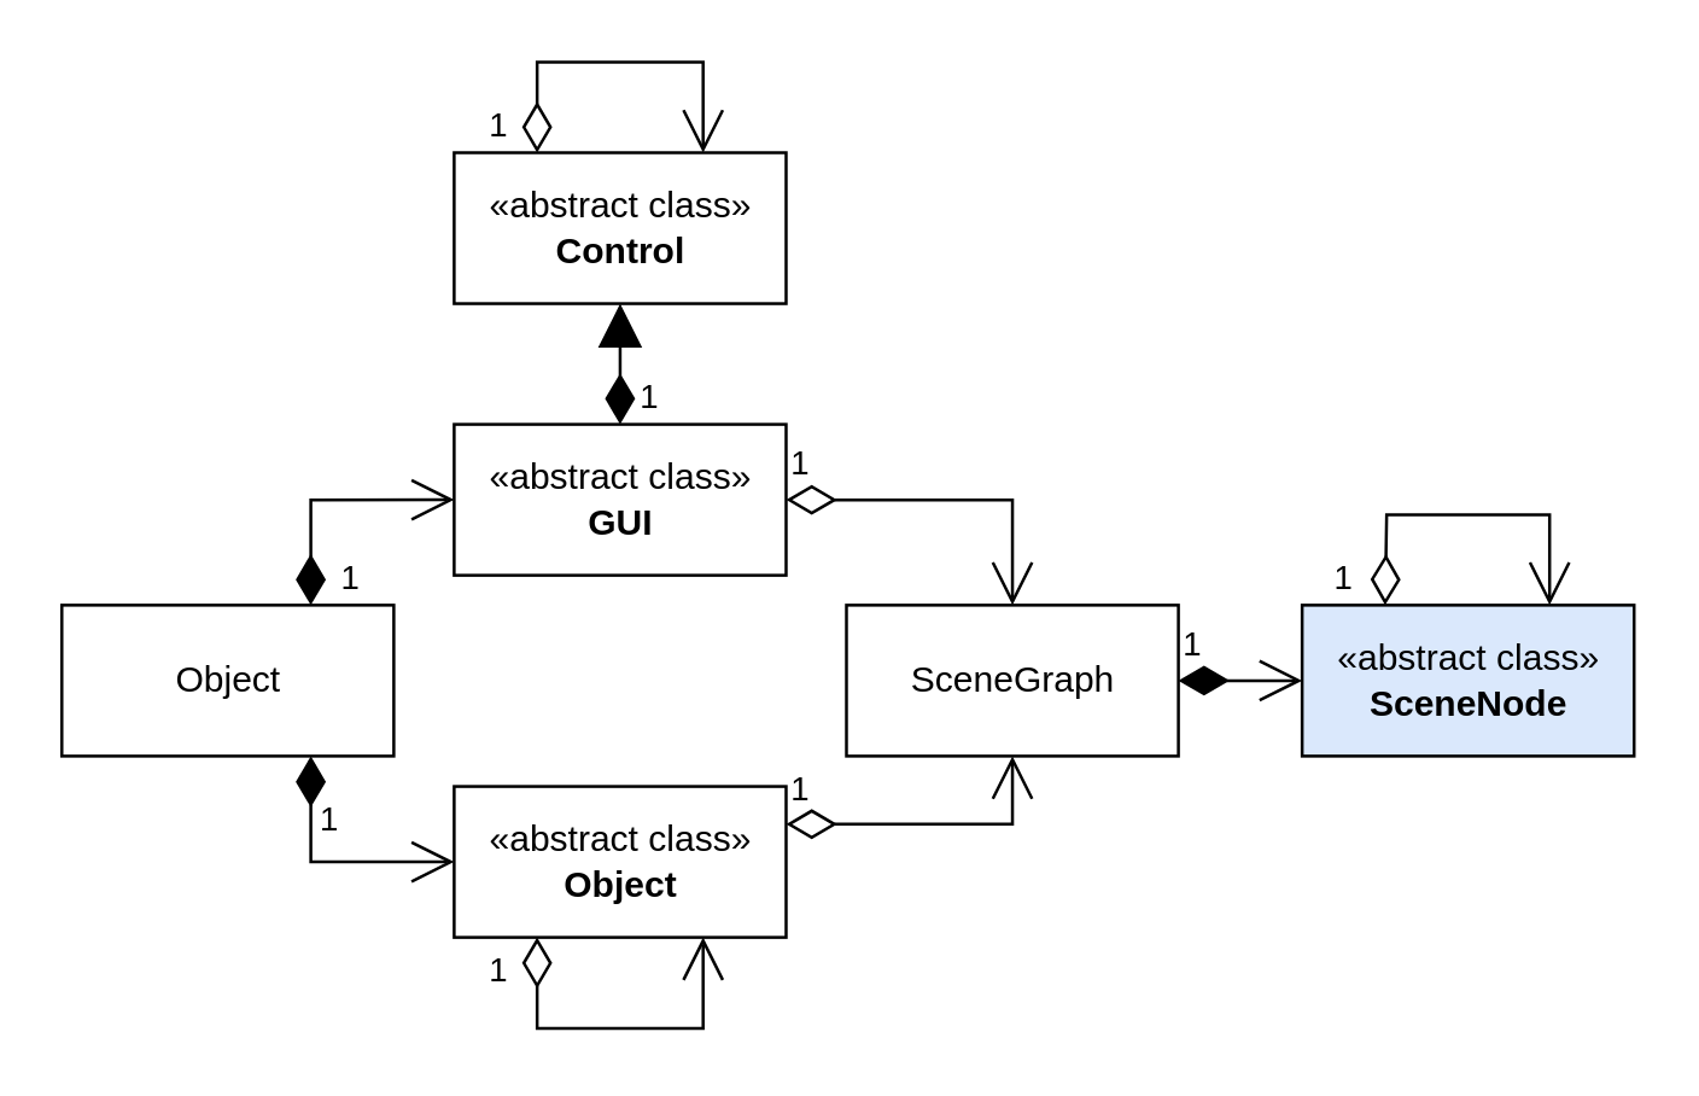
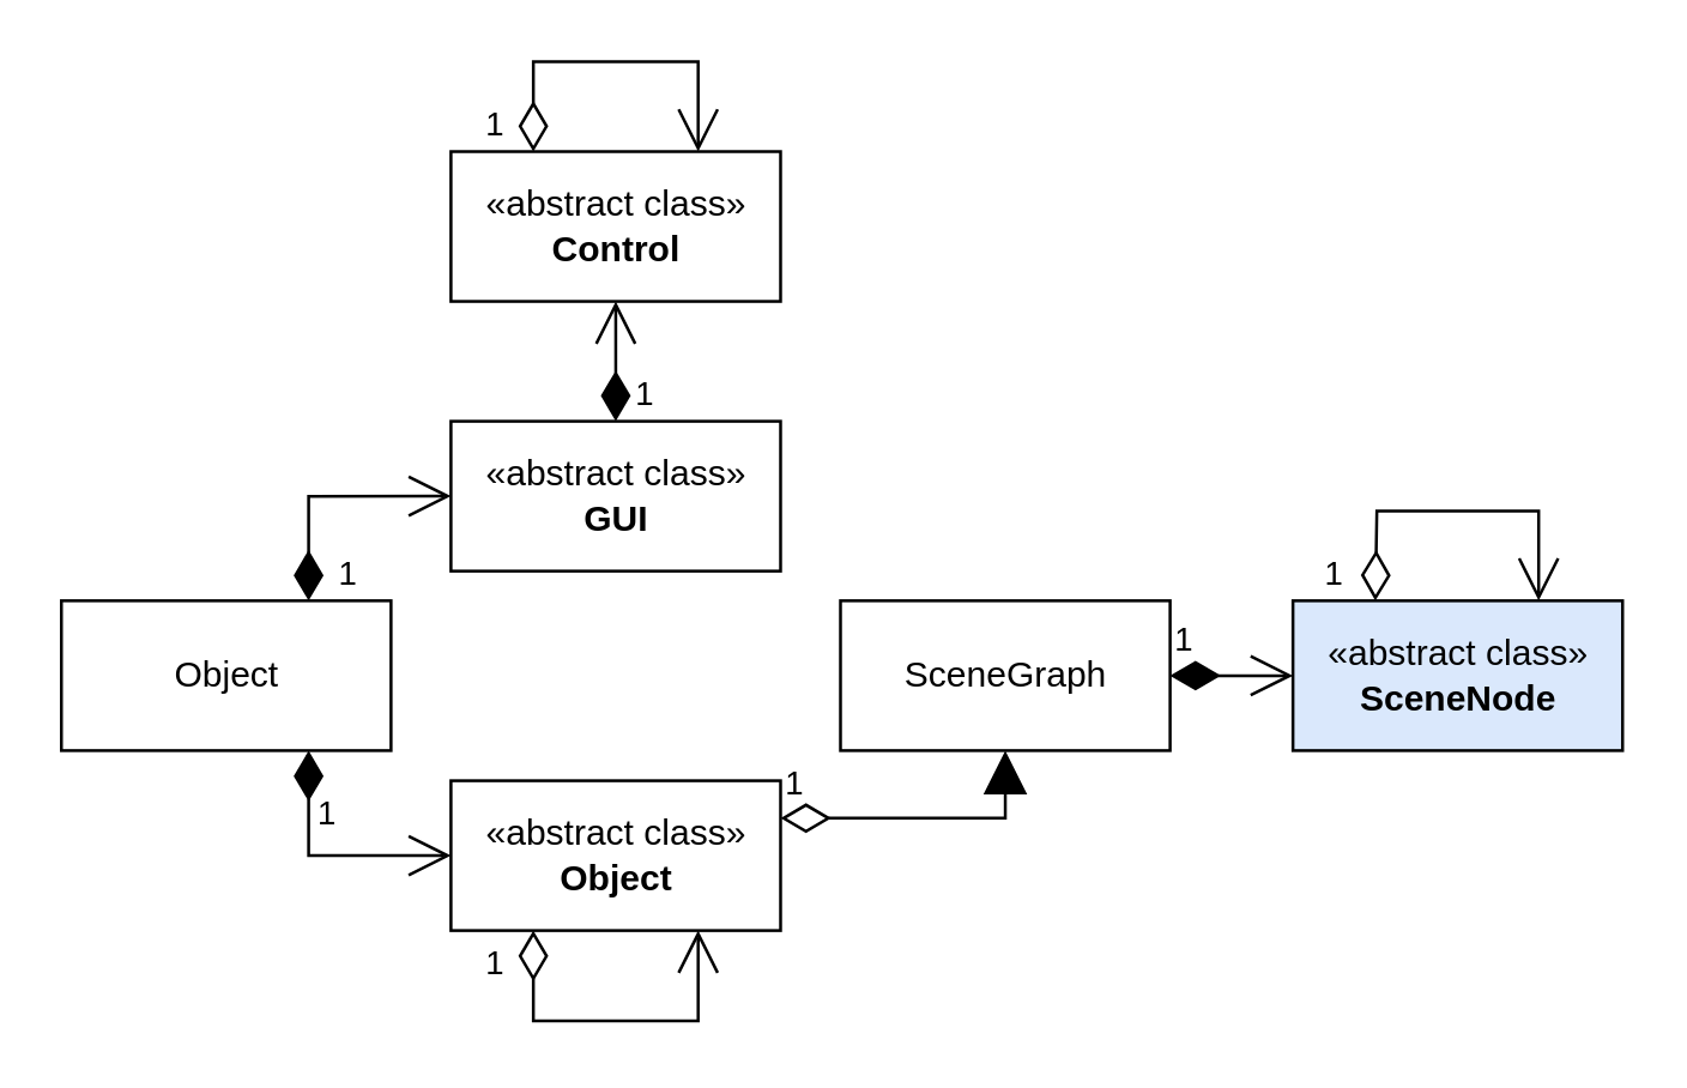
- <mxCell id="11" value="1" style="endArrow=block;html=1;endSize=12;startArrow=diamondThin;startSize=14;startFill=1;edgeStyle=orthogonalEdgeStyle;align=left;verticalAlign=bottom;rounded=0;exitX=0.5;exitY=0;exitDx=0;exitDy=0;entryX=0.5;entryY=1;entryDx=0;entryDy=0;" edge="1" parent="1" source="8" target="10"><mxGeometry x="-1" y="-5" relative="1" as="geometry"><mxPoint x="250" y="200.11" as="sourcePoint" /><mxPoint x="410" y="200.11" as="targetPoint" /><Array as="points" /><mxPoint as="offset" /></mxGeometry></mxCell>
+ <mxCell id="11" value="1" style="endArrow=open;html=1;endSize=12;startArrow=diamondThin;startSize=14;startFill=1;edgeStyle=orthogonalEdgeStyle;align=left;verticalAlign=bottom;rounded=0;exitX=0.5;exitY=0;exitDx=0;exitDy=0;entryX=0.5;entryY=1;entryDx=0;entryDy=0;" edge="1" parent="1" source="8" target="10"><mxGeometry x="-1" y="-5" relative="1" as="geometry"><mxPoint x="250" y="200.11" as="sourcePoint" /><mxPoint x="410" y="200.11" as="targetPoint" /><Array as="points" /><mxPoint as="offset" /></mxGeometry></mxCell>
- <mxCell id="13" value="1" style="endArrow=open;html=1;endSize=12;startArrow=diamondThin;startSize=14;startFill=0;edgeStyle=orthogonalEdgeStyle;align=left;verticalAlign=bottom;rounded=0;exitX=1;exitY=0.5;exitDx=0;exitDy=0;entryX=0.5;entryY=0;entryDx=0;entryDy=0;" edge="1" parent="1" source="8" target="7"><mxGeometry x="-1" y="3" relative="1" as="geometry"><mxPoint x="360" y="200" as="sourcePoint" /><mxPoint x="520" y="200" as="targetPoint" /></mxGeometry></mxCell>
- <mxCell id="15" value="1" style="endArrow=open;html=1;endSize=12;startArrow=diamondThin;startSize=14;startFill=0;edgeStyle=orthogonalEdgeStyle;align=left;verticalAlign=bottom;rounded=0;exitX=1;exitY=0.25;exitDx=0;exitDy=0;entryX=0.5;entryY=1;entryDx=0;entryDy=0;" edge="1" parent="1" source="3" target="7"><mxGeometry x="-1" y="3" relative="1" as="geometry"><mxPoint x="300" y="330" as="sourcePoint" /><mxPoint x="460" y="330" as="targetPoint" /></mxGeometry></mxCell>
+ <mxCell id="15" value="1" style="endArrow=block;html=1;endSize=12;startArrow=diamondThin;startSize=14;startFill=0;edgeStyle=orthogonalEdgeStyle;align=left;verticalAlign=bottom;rounded=0;exitX=1;exitY=0.25;exitDx=0;exitDy=0;entryX=0.5;entryY=1;entryDx=0;entryDy=0;" edge="1" parent="1" source="3" target="7"><mxGeometry x="-1" y="3" relative="1" as="geometry"><mxPoint x="300" y="330" as="sourcePoint" /><mxPoint x="460" y="330" as="targetPoint" /></mxGeometry></mxCell>
